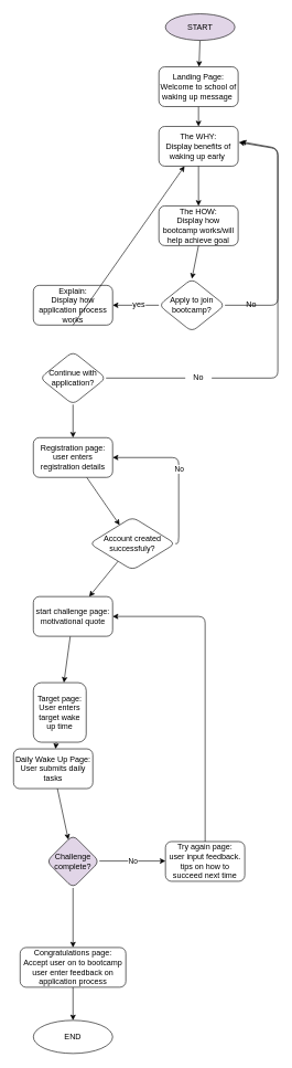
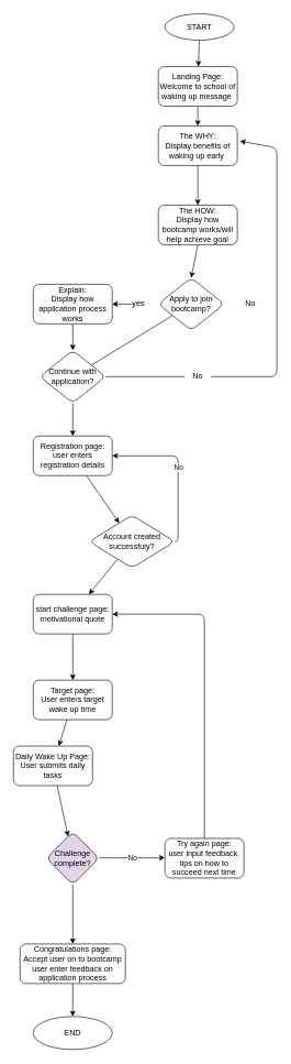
- <mxCell id="22" value="START" style="ellipse;whiteSpace=wrap;html=1;fillColor=#e1d5e7;" vertex="1" parent="1"><mxGeometry x="250" y="20" width="105" height="40" as="geometry" /></mxCell>
+ <mxCell id="22" value="START" style="ellipse;whiteSpace=wrap;html=1;" vertex="1" parent="1"><mxGeometry x="250" y="20" width="105" height="40" as="geometry" /></mxCell>
- <mxCell id="17" value="" style="endArrow=classic;html=1;exitX=0.5;exitY=1;exitDx=0;exitDy=0;" edge="1" parent="1" source="12" target="4"><mxGeometry width="50" height="50" relative="1" as="geometry"><mxPoint x="300" y="510" as="sourcePoint" /><mxPoint x="350" y="460" as="targetPoint" /></mxGeometry></mxCell>
+ <mxCell id="17" value="" style="endArrow=classic;html=1;exitX=0.5;exitY=1;exitDx=0;exitDy=0;" edge="1" parent="1" source="12" target="16"><mxGeometry width="50" height="50" relative="1" as="geometry"><mxPoint x="300" y="510" as="sourcePoint" /><mxPoint x="350" y="460" as="targetPoint" /></mxGeometry></mxCell>
- <mxCell id="13" value="" style="edgeStyle=none;html=1;endArrow=none;" edge="1" parent="1" source="6" target="14"><mxGeometry relative="1" as="geometry"><mxPoint x="170" y="460" as="targetPoint" /><mxPoint x="250" y="460" as="sourcePoint" /></mxGeometry></mxCell>
+ <mxCell id="13" value="" style="edgeStyle=none;html=1;endArrow=none;" edge="1" parent="1" source="6" target="16"><mxGeometry relative="1" as="geometry"><mxPoint x="170" y="460" as="targetPoint" /><mxPoint x="250" y="460" as="sourcePoint" /></mxGeometry></mxCell>
- <mxCell id="8" value="" style="endArrow=classic;html=1;exitX=1;exitY=0.5;exitDx=0;exitDy=0;entryX=1.008;entryY=0.4;entryDx=0;entryDy=0;entryPerimeter=0;" parent="1" source="6" target="4" edge="1"><mxGeometry width="50" height="50" relative="1" as="geometry"><mxPoint x="320" y="440" as="sourcePoint" /><mxPoint x="370" y="390" as="targetPoint" /><Array as="points"><mxPoint x="420" y="460" /><mxPoint x="420" y="224" /></Array></mxGeometry></mxCell>
- <mxCell id="30" value="Target page:&lt;br&gt;User enters target wake up time" style="whiteSpace=wrap;html=1;rounded=1;" vertex="1" parent="1"><mxGeometry x="50" y="1030" width="80" height="90" as="geometry" /></mxCell>
+ <mxCell id="30" value="Target page:&lt;br&gt;User enters target wake up time" style="whiteSpace=wrap;html=1;rounded=1;" vertex="1" parent="1"><mxGeometry x="50" y="1030" width="120" height="60" as="geometry" /></mxCell>
